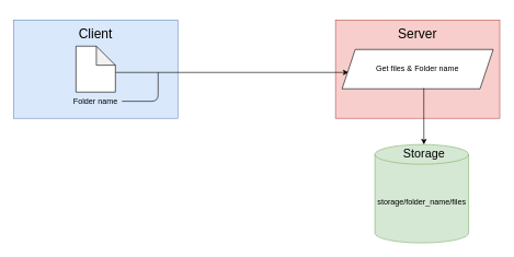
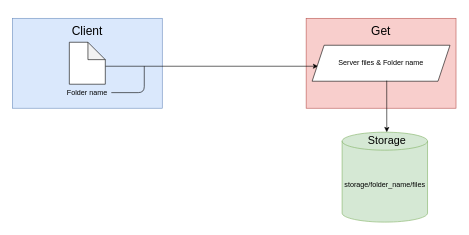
- <mxCell id="8" value="&lt;font style=&quot;font-size: 20px;&quot;&gt;Server&lt;/font&gt;" style="text;strokeColor=none;align=center;fillColor=none;html=1;verticalAlign=middle;whiteSpace=wrap;rounded=0;" vertex="1" parent="1"><mxGeometry x="560" y="20" width="150" height="60" as="geometry" /></mxCell>
+ <mxCell id="8" value="&lt;font style=&quot;font-size: 20px;&quot;&gt;Get&lt;/font&gt;" style="text;strokeColor=none;align=center;fillColor=none;html=1;verticalAlign=middle;whiteSpace=wrap;rounded=0;" vertex="1" parent="1"><mxGeometry x="560" y="20" width="150" height="60" as="geometry" /></mxCell>
- <mxCell id="11" value="Get files &amp;amp; Folder name" style="shape=parallelogram;perimeter=parallelogramPerimeter;whiteSpace=wrap;html=1;fixedSize=1;" vertex="1" parent="1"><mxGeometry x="520" y="75" width="230" height="60" as="geometry" /></mxCell>
+ <mxCell id="11" value="Server files &amp;amp; Folder name" style="shape=parallelogram;perimeter=parallelogramPerimeter;whiteSpace=wrap;html=1;fixedSize=1;" vertex="1" parent="1"><mxGeometry x="520" y="75" width="230" height="60" as="geometry" /></mxCell>
